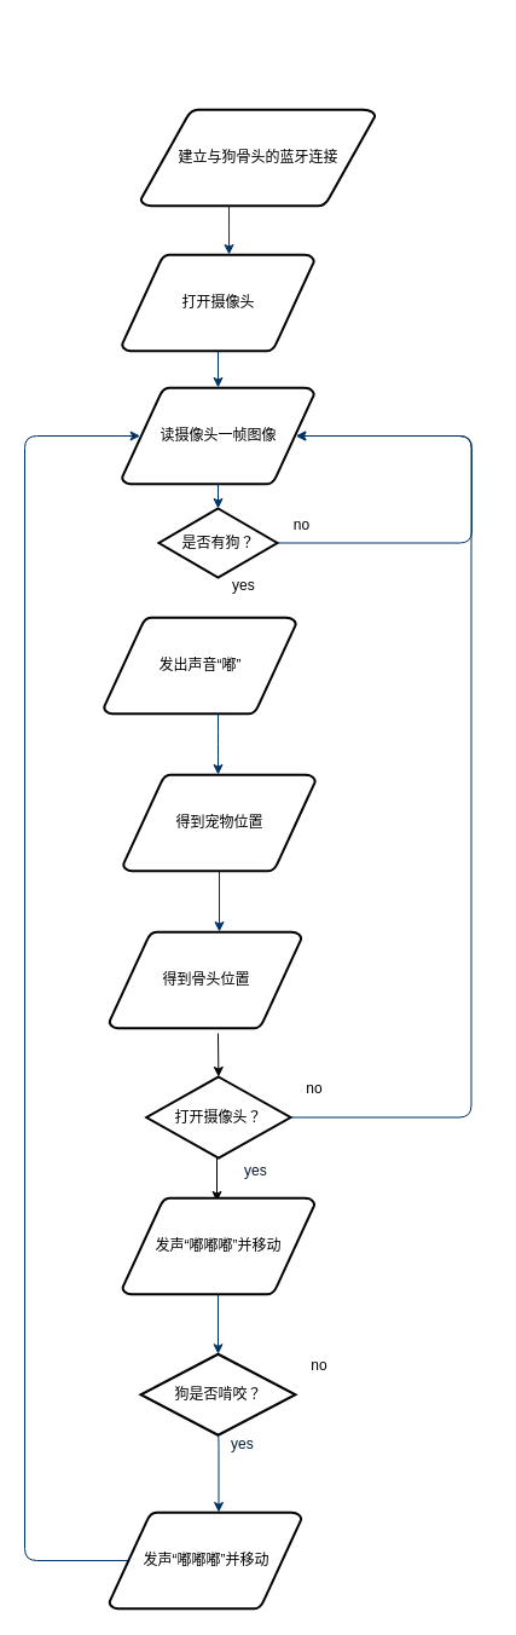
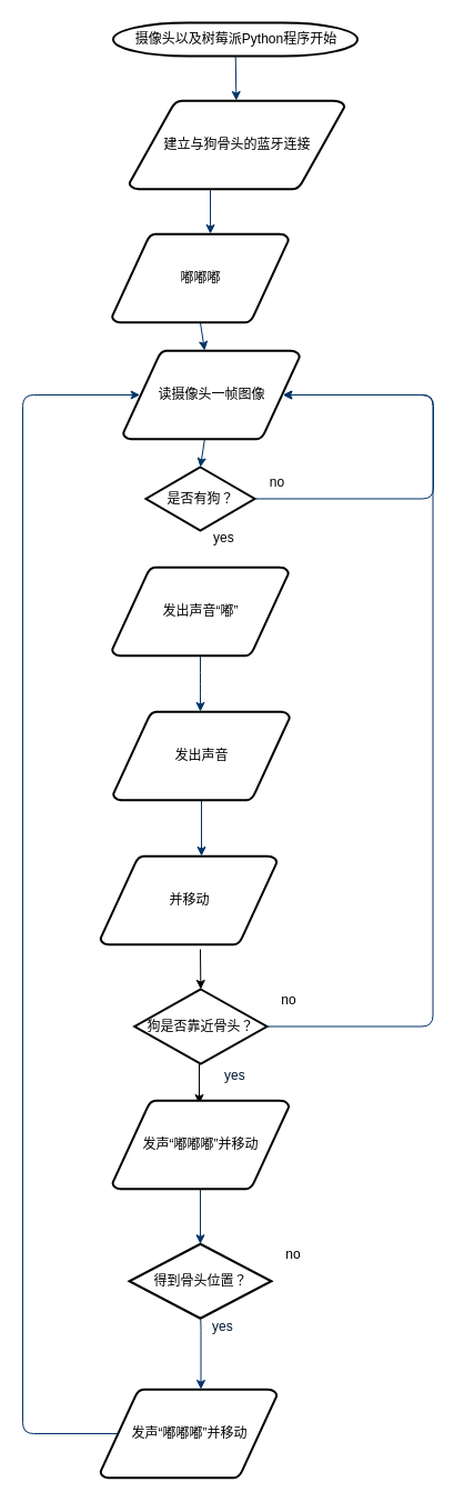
+ <mxCell id="2" value="摄像头以及树莓派Python程序开始" style="shape=mxgraph.flowchart.terminator;strokeWidth=2;gradientColor=none;gradientDirection=north;fontStyle=0;html=1;" parent="1" vertex="1"><mxGeometry x="101.5" y="20" width="220" height="30" as="geometry" /></mxCell>
+ <mxCell id="7" style="fontStyle=1;strokeColor=#003366;strokeWidth=1;html=1;" parent="1" source="2" target="3" edge="1"><mxGeometry relative="1" as="geometry" /></mxCell>
- <mxCell id="32" value="打开摄像头" style="shape=mxgraph.flowchart.data;strokeWidth=2;gradientColor=none;gradientDirection=north;fontStyle=0;html=1;" parent="1" vertex="1"><mxGeometry x="100.5" y="210" width="159" height="80" as="geometry" /></mxCell>
+ <mxCell id="32" value="嘟嘟嘟" style="shape=mxgraph.flowchart.data;strokeWidth=2;gradientColor=none;gradientDirection=north;fontStyle=0;html=1;" parent="1" vertex="1"><mxGeometry x="100.5" y="210" width="159" height="80" as="geometry" /></mxCell>
- <mxCell id="5" value="读摄像头一帧图像" style="shape=mxgraph.flowchart.data;strokeWidth=2;gradientColor=none;gradientDirection=north;fontStyle=0;html=1;" parent="1" vertex="1"><mxGeometry x="100.5" y="320" width="159" height="80" as="geometry" /></mxCell>
+ <mxCell id="5" value="读摄像头一帧图像" style="shape=mxgraph.flowchart.data;strokeWidth=2;gradientColor=none;gradientDirection=north;fontStyle=0;html=1;" parent="1" vertex="1"><mxGeometry x="110.5" y="315" width="159" height="80" as="geometry" /></mxCell>
- <mxCell id="4" value="发出声音“嘟”" style="shape=mxgraph.flowchart.data;strokeWidth=2;gradientColor=none;gradientDirection=north;fontStyle=0;html=1;" parent="1" vertex="1"><mxGeometry x="85.5" y="510" width="159" height="80" as="geometry" /></mxCell>
+ <mxCell id="4" value="发出声音“嘟”" style="shape=mxgraph.flowchart.data;strokeWidth=2;gradientColor=none;gradientDirection=north;fontStyle=0;html=1;" parent="1" vertex="1"><mxGeometry x="100.5" y="510" width="159" height="80" as="geometry" /></mxCell>
- <mxCell id="19" value="&lt;div style=&quot;text-align: left&quot;&gt;&lt;span style=&quot;text-align: center&quot;&gt;得到宠物位置&lt;/span&gt;&lt;br&gt;&lt;/div&gt;" style="shape=mxgraph.flowchart.data;strokeWidth=2;gradientColor=none;gradientDirection=north;fontStyle=0;html=1;" parent="1" vertex="1"><mxGeometry x="101.5" y="640" width="159" height="80" as="geometry" /></mxCell>
+ <mxCell id="19" value="&lt;div style=&quot;text-align: left&quot;&gt;&lt;span style=&quot;text-align: center&quot;&gt;发出声音&lt;/span&gt;&lt;br&gt;&lt;/div&gt;" style="shape=mxgraph.flowchart.data;strokeWidth=2;gradientColor=none;gradientDirection=north;fontStyle=0;html=1;" parent="1" vertex="1"><mxGeometry x="101.5" y="640" width="159" height="80" as="geometry" /></mxCell>
- <mxCell id="22" value="&lt;div style=&quot;text-align: left&quot;&gt;&lt;span style=&quot;text-align: center&quot;&gt;得到骨头位置&lt;/span&gt;&lt;br&gt;&lt;/div&gt;" style="shape=mxgraph.flowchart.data;strokeWidth=2;gradientColor=none;gradientDirection=north;fontStyle=0;html=1;" parent="1" vertex="1"><mxGeometry x="90" y="770" width="159" height="80" as="geometry" /></mxCell>
+ <mxCell id="22" value="&lt;div style=&quot;text-align: left&quot;&gt;&lt;span style=&quot;text-align: center&quot;&gt;并移动&lt;/span&gt;&lt;br&gt;&lt;/div&gt;" style="shape=mxgraph.flowchart.data;strokeWidth=2;gradientColor=none;gradientDirection=north;fontStyle=0;html=1;" parent="1" vertex="1"><mxGeometry x="90" y="770" width="159" height="80" as="geometry" /></mxCell>
- <mxCell id="17" value="打开摄像头？" style="shape=mxgraph.flowchart.decision;strokeWidth=2;gradientColor=none;gradientDirection=north;fontStyle=0;html=1;" parent="1" vertex="1"><mxGeometry x="120.75" y="890" width="119.25" height="67" as="geometry" /></mxCell>
+ <mxCell id="17" value="狗是否靠近骨头？" style="shape=mxgraph.flowchart.decision;strokeWidth=2;gradientColor=none;gradientDirection=north;fontStyle=0;html=1;" parent="1" vertex="1"><mxGeometry x="120.75" y="890" width="119.25" height="67" as="geometry" /></mxCell>
- <mxCell id="23" value="狗是否啃咬？" style="shape=mxgraph.flowchart.decision;strokeWidth=2;gradientColor=none;gradientDirection=north;fontStyle=0;html=1;" parent="1" vertex="1"><mxGeometry x="116" y="1119.25" width="128" height="67" as="geometry" /></mxCell>
+ <mxCell id="23" value="得到骨头位置？" style="shape=mxgraph.flowchart.decision;strokeWidth=2;gradientColor=none;gradientDirection=north;fontStyle=0;html=1;" parent="1" vertex="1"><mxGeometry x="116" y="1119.25" width="128" height="67" as="geometry" /></mxCell>
